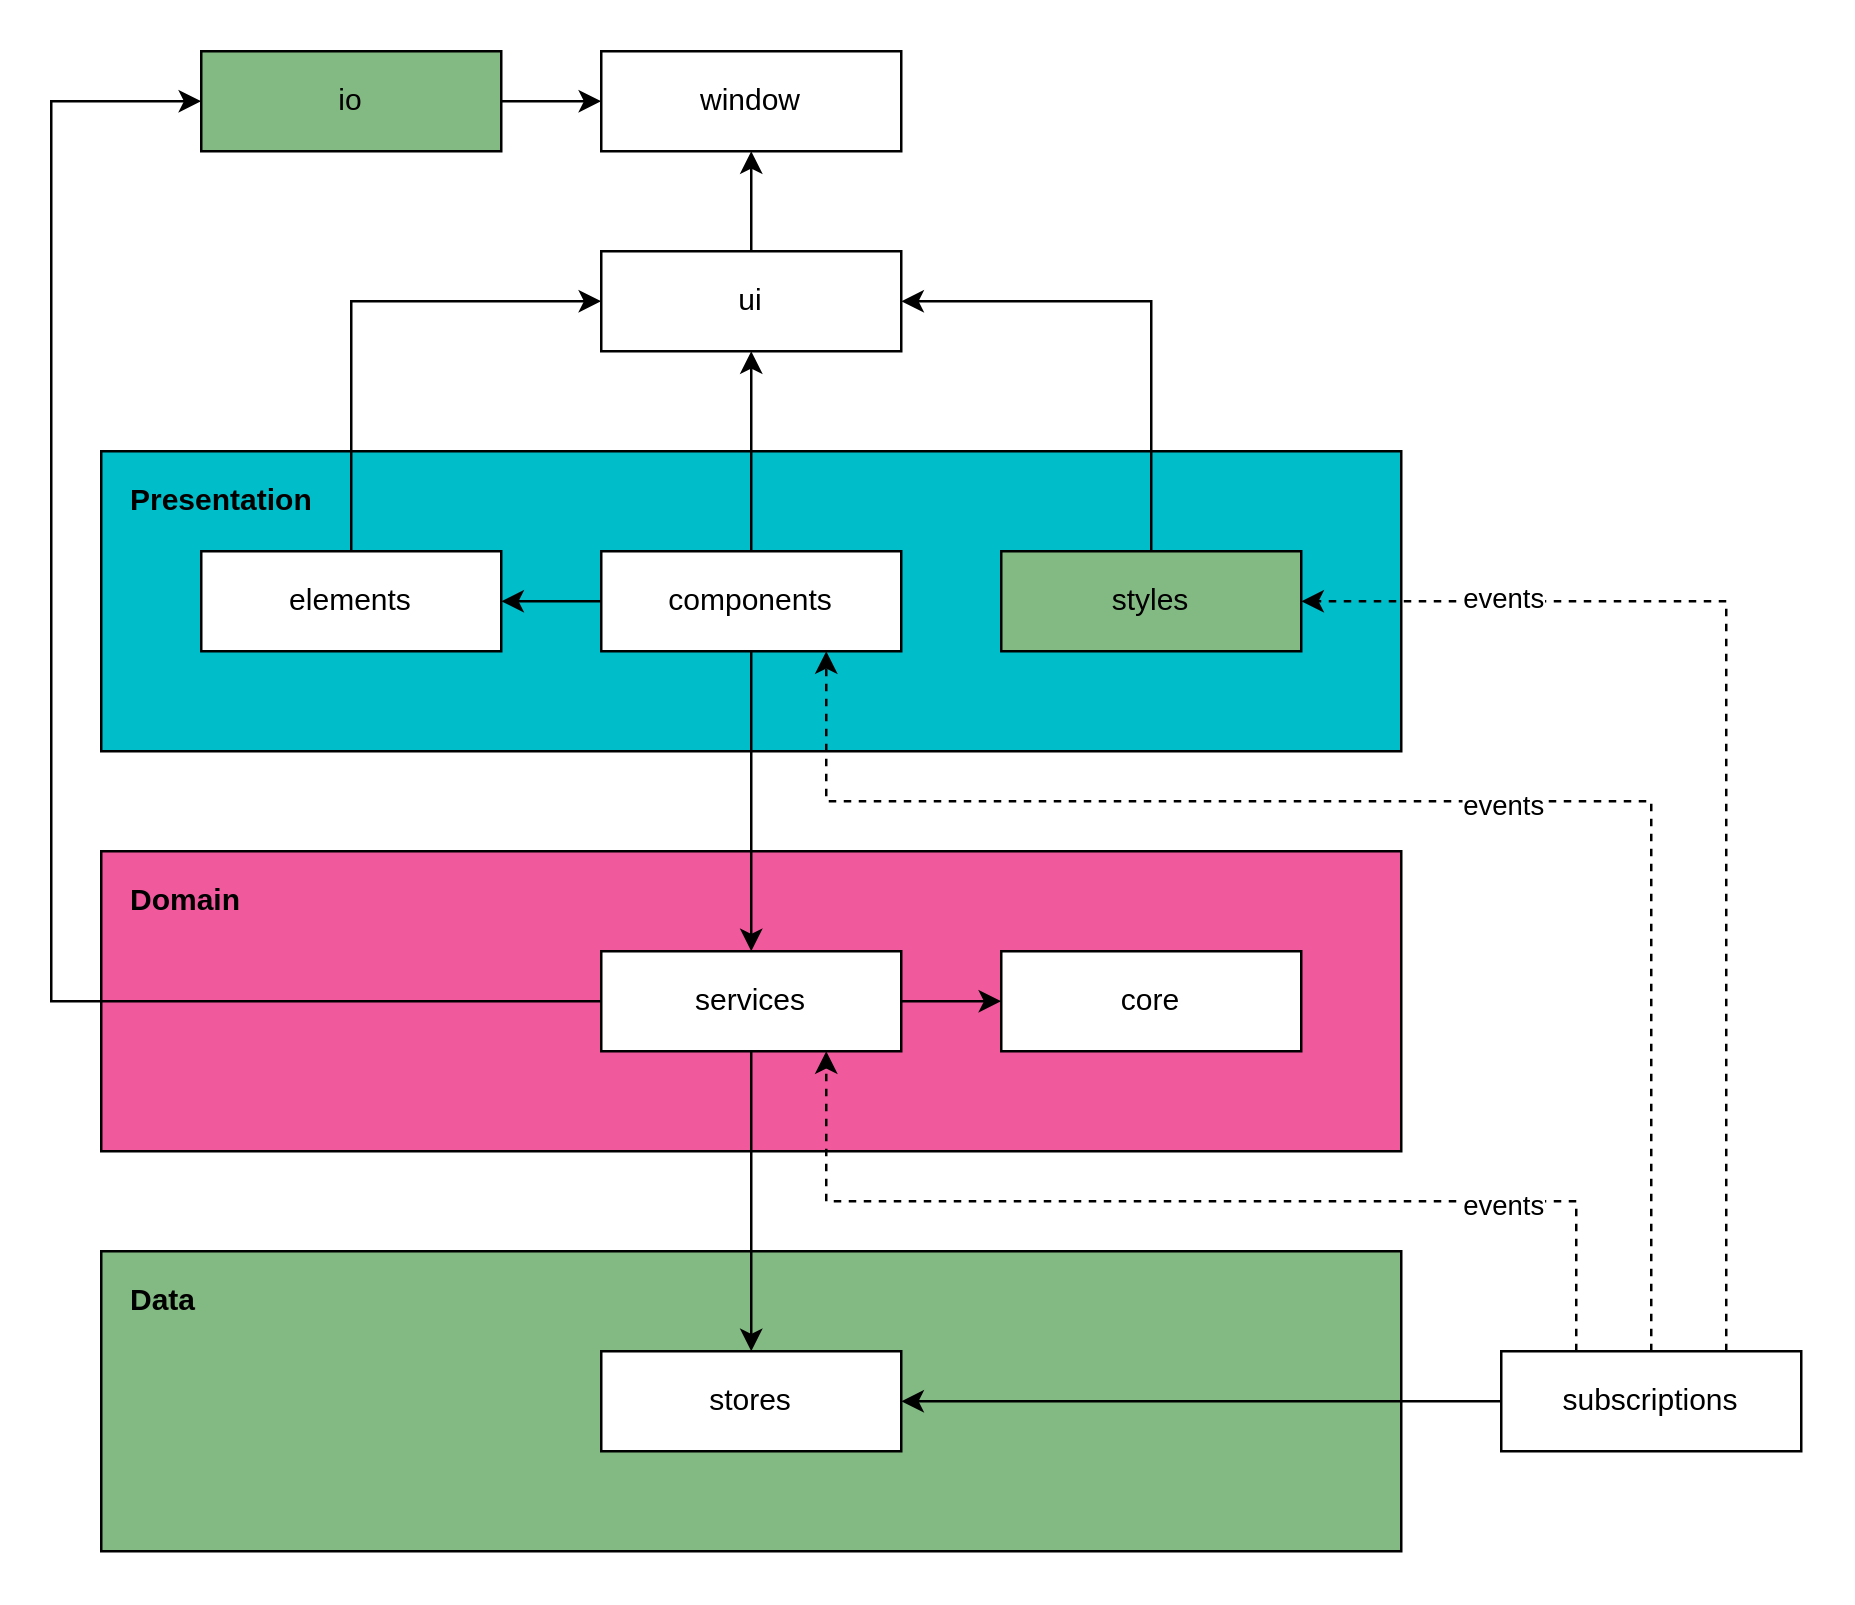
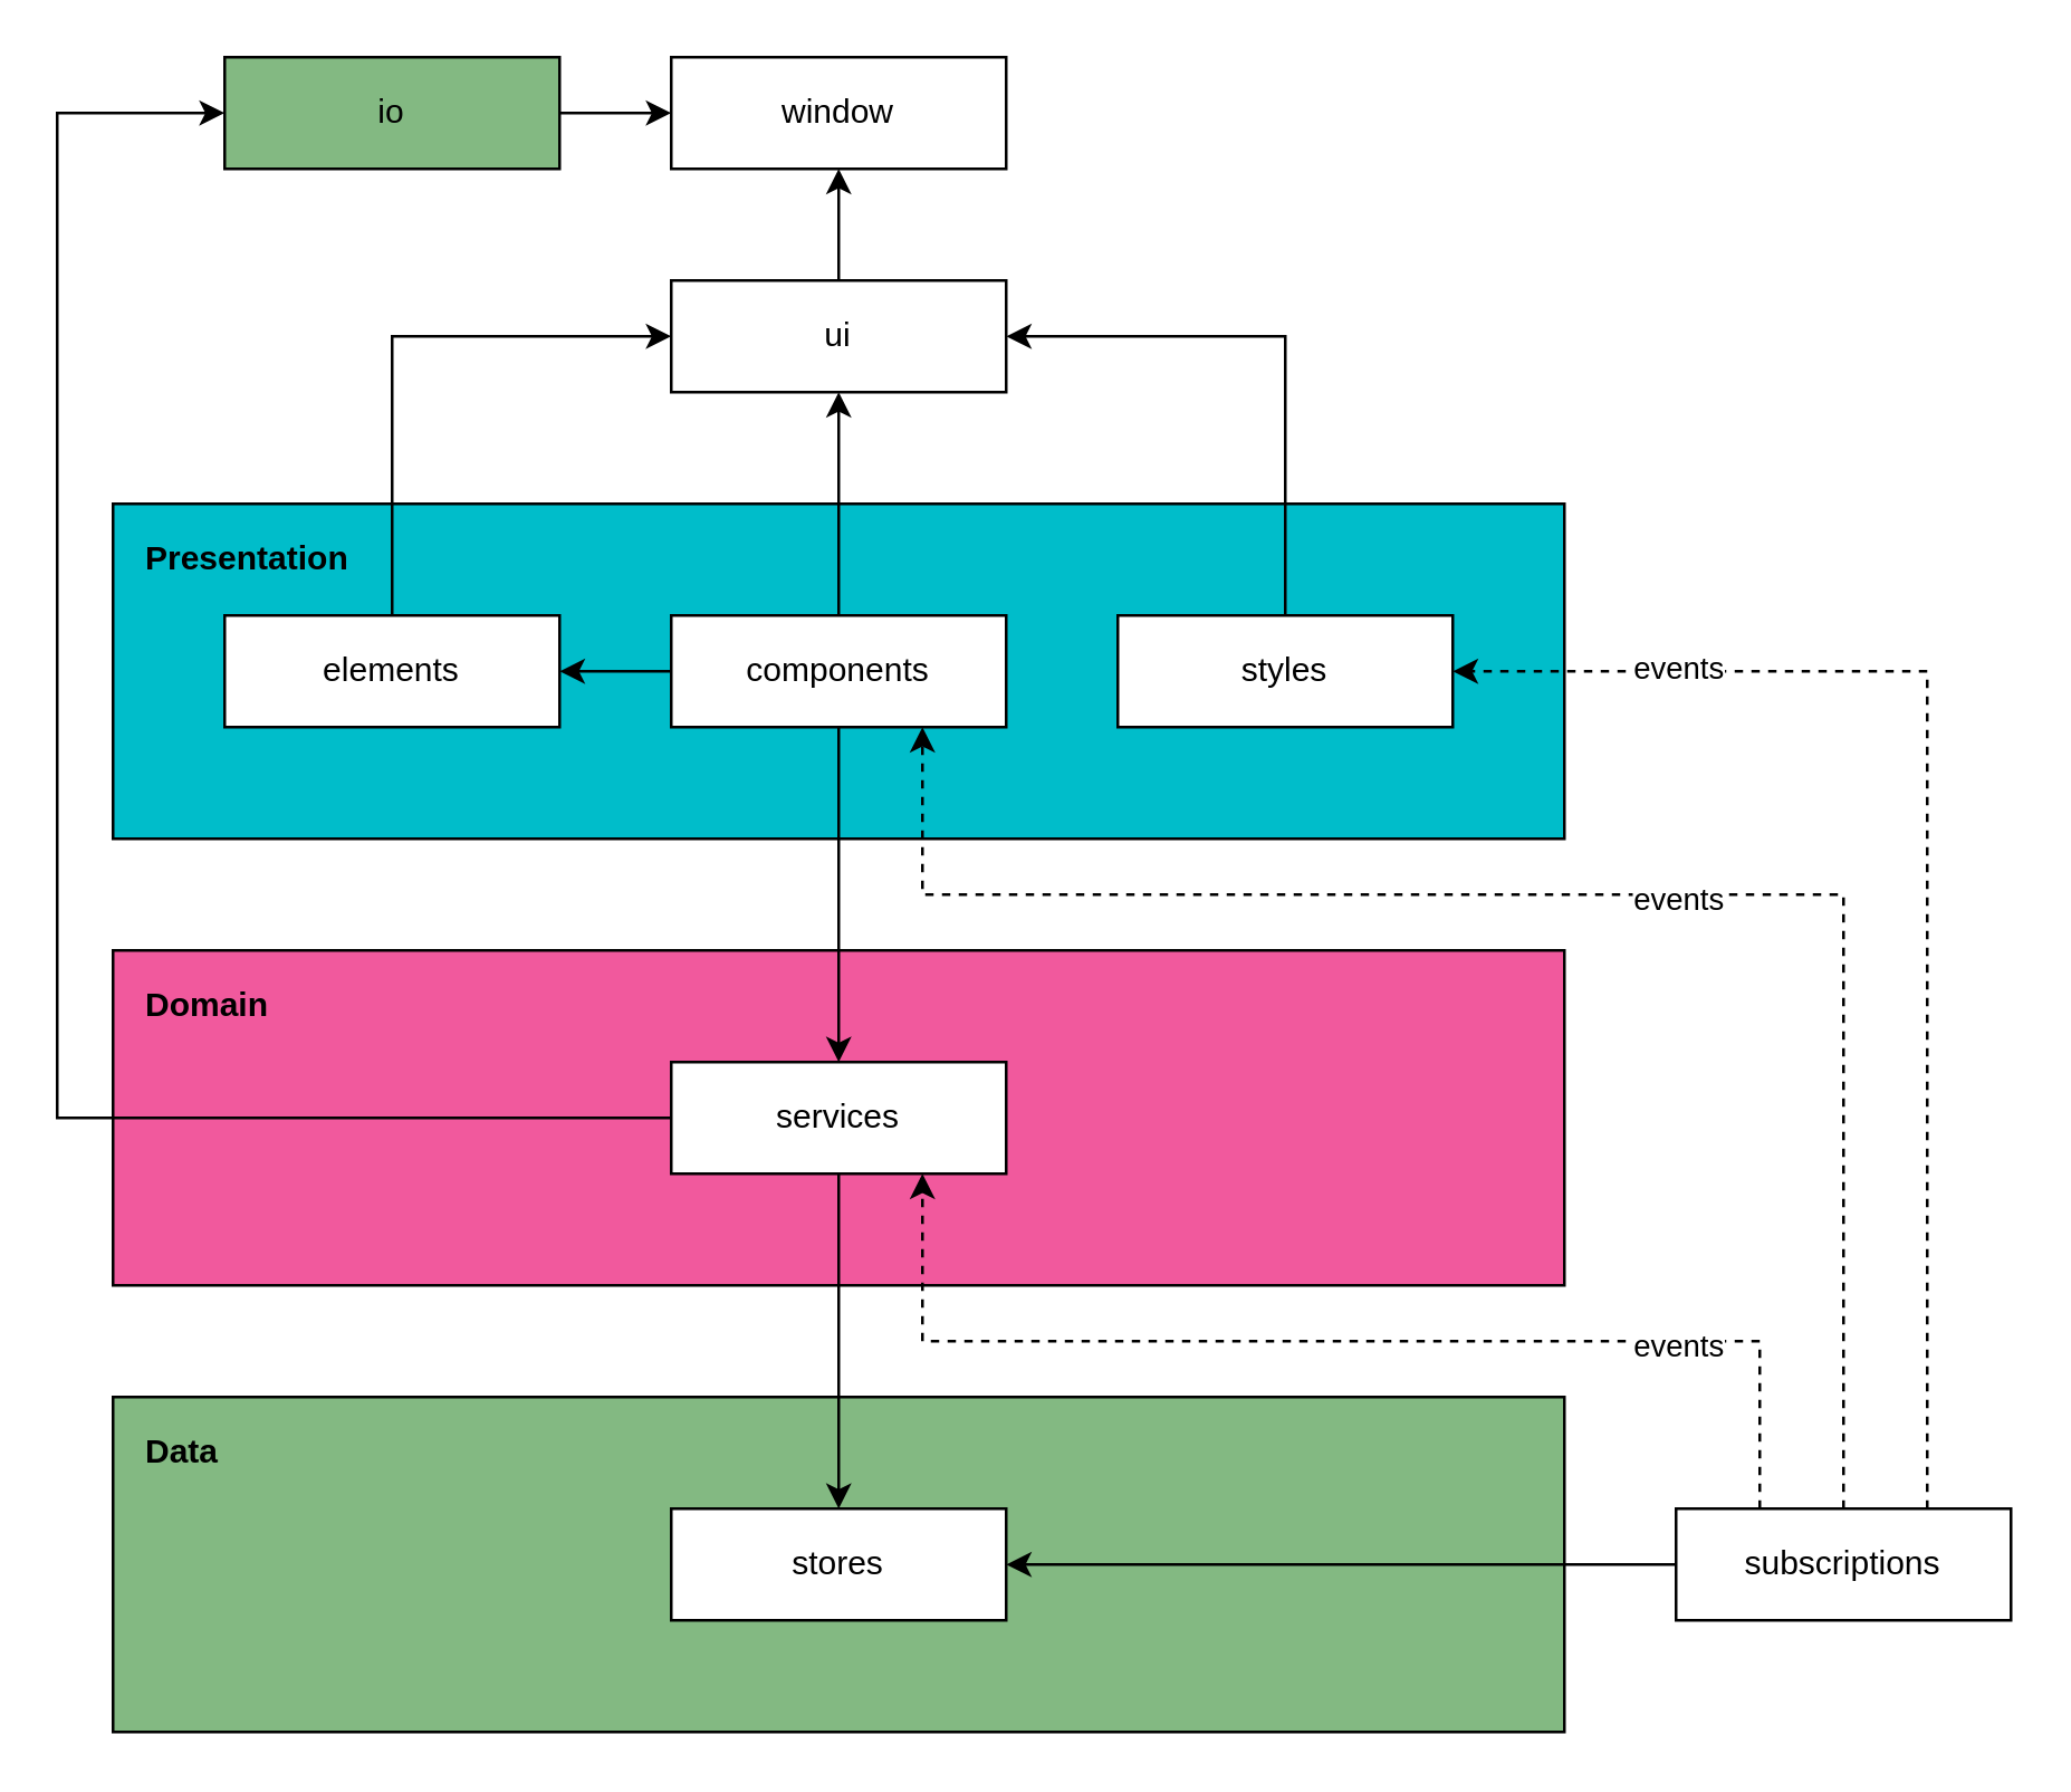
- <mxCell id="33" value="styles" style="rounded=0;whiteSpace=wrap;html=1;fillColor=#83b982;" parent="1" vertex="1"><mxGeometry x="400" y="220" width="120" height="40" as="geometry" /></mxCell>
+ <mxCell id="33" value="styles" style="rounded=0;whiteSpace=wrap;html=1;" parent="1" vertex="1"><mxGeometry x="400" y="220" width="120" height="40" as="geometry" /></mxCell>
- <mxCell id="31" value="" style="edgeStyle=orthogonalEdgeStyle;rounded=0;orthogonalLoop=1;jettySize=auto;html=1;" parent="1" source="6" target="27" edge="1"><mxGeometry relative="1" as="geometry" /></mxCell>
- <mxCell id="27" value="core" style="rounded=0;whiteSpace=wrap;html=1;" parent="1" vertex="1"><mxGeometry x="400" y="380" width="120" height="40" as="geometry" /></mxCell>
